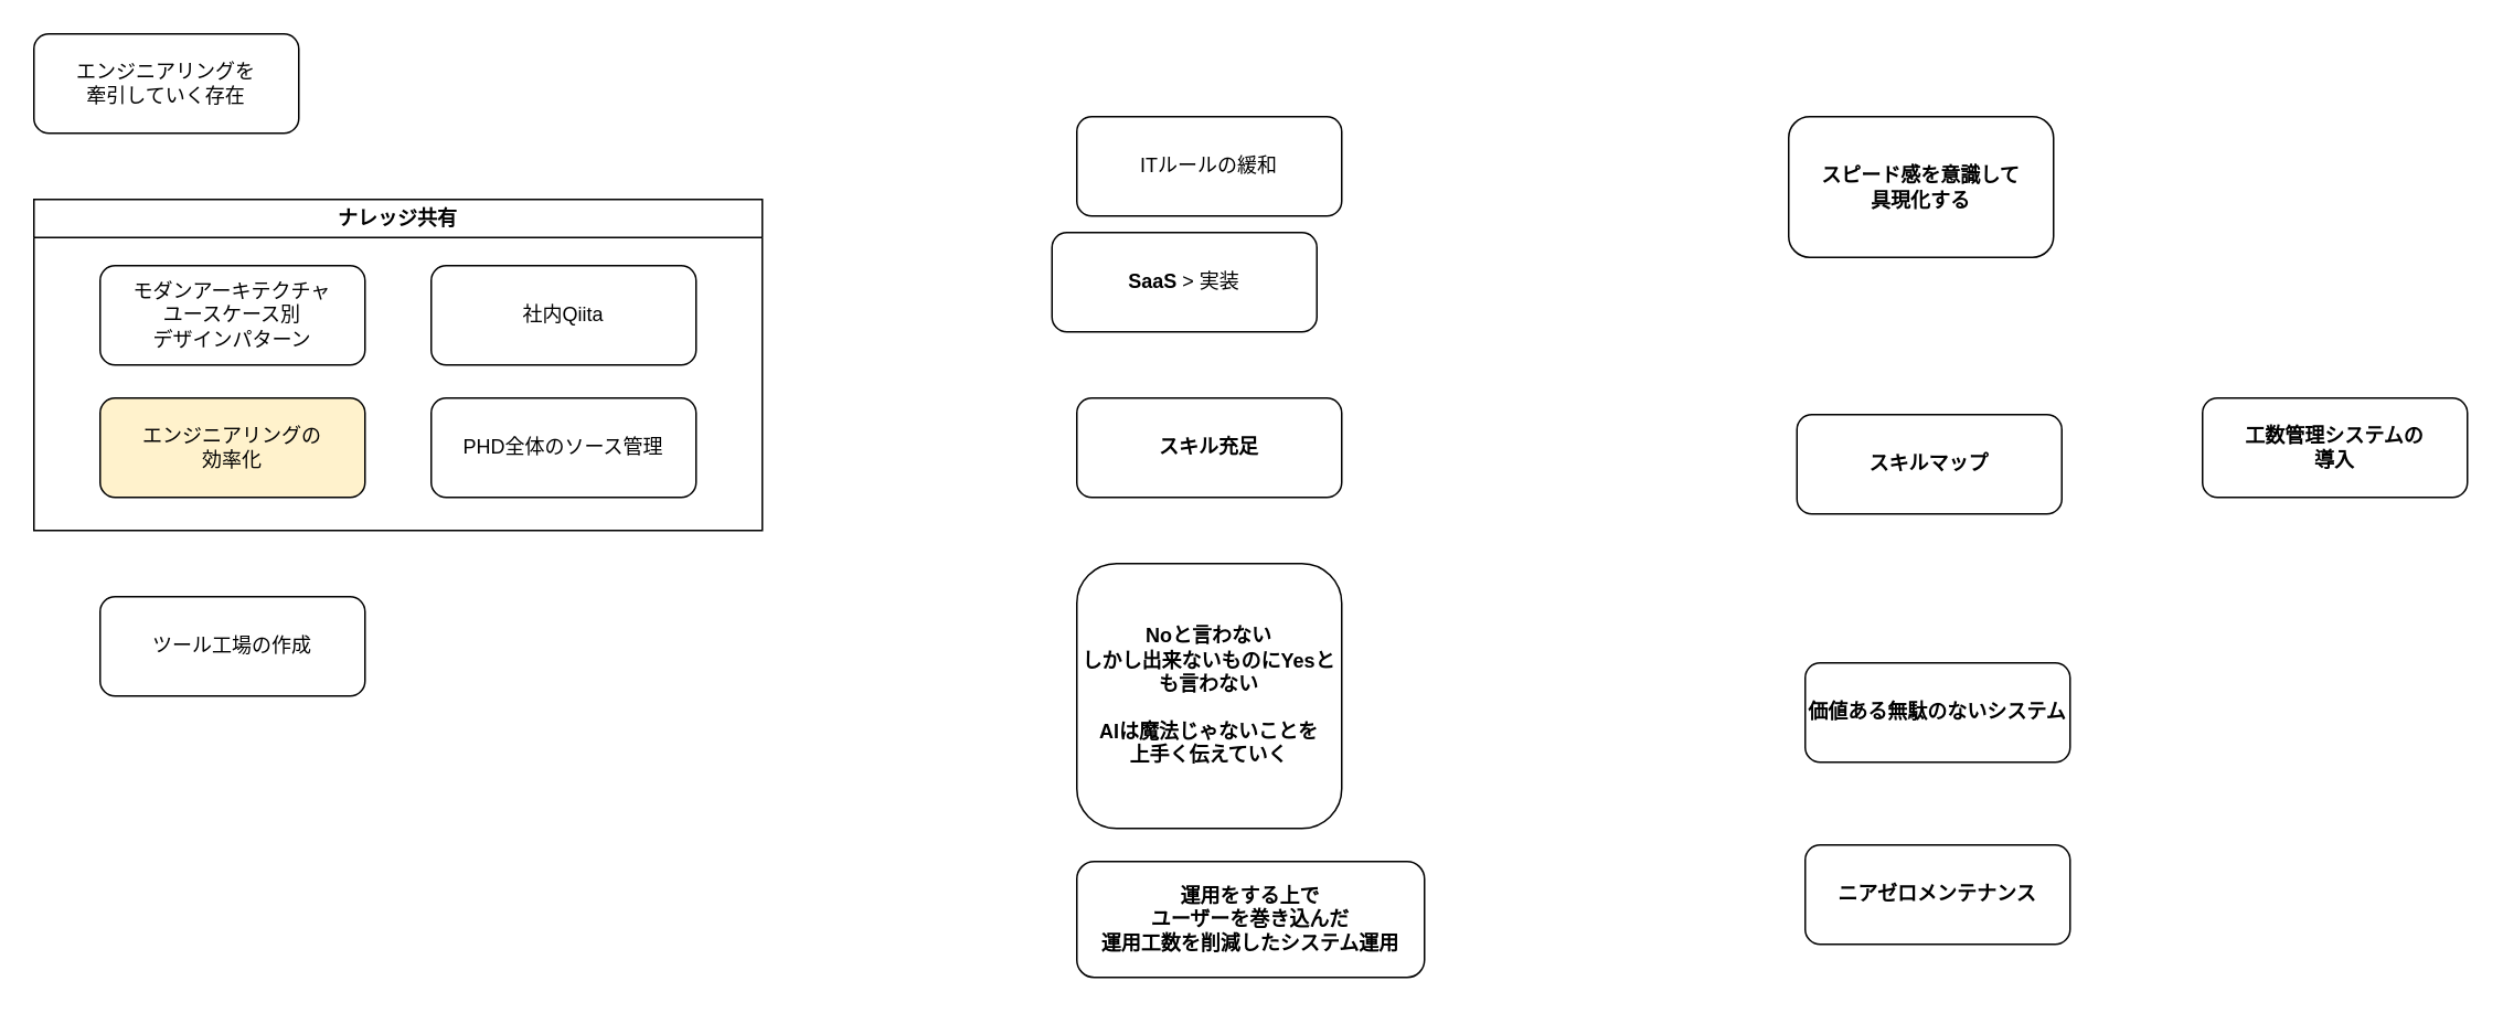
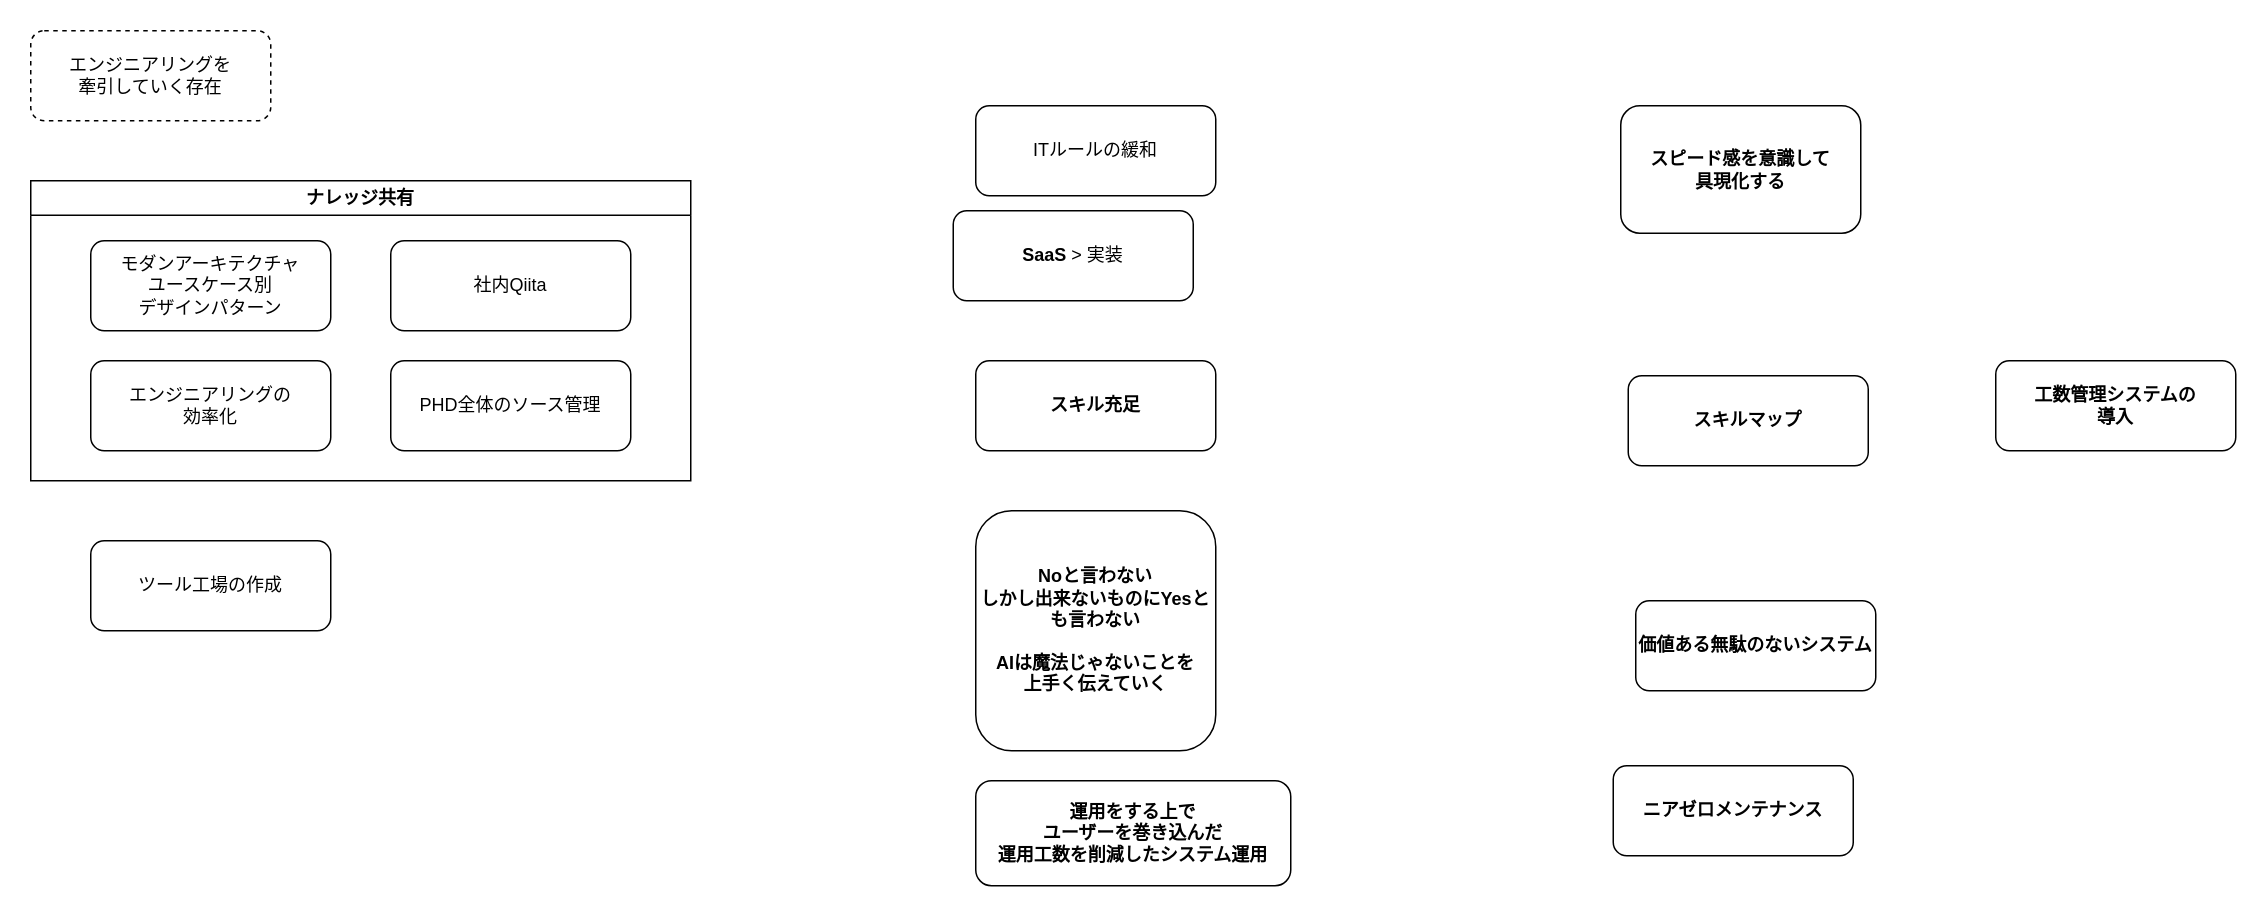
- <mxCell id="8" value="エンジニアリングを&lt;br&gt;牽引していく存在" style="rounded=1;whiteSpace=wrap;html=1;" vertex="1" parent="1"><mxGeometry x="20" y="20" width="160" height="60" as="geometry" /></mxCell>
+ <mxCell id="8" value="エンジニアリングを&lt;br&gt;牽引していく存在" style="rounded=1;whiteSpace=wrap;html=1;dashed=1;" vertex="1" parent="1"><mxGeometry x="20" y="20" width="160" height="60" as="geometry" /></mxCell>
- <mxCell id="4" value="エンジニアリングの&lt;br&gt;効率化" style="rounded=1;whiteSpace=wrap;html=1;fillColor=#fff2cc;" vertex="1" parent="1"><mxGeometry x="60" y="240" width="160" height="60" as="geometry" /></mxCell>
+ <mxCell id="4" value="エンジニアリングの&lt;br&gt;効率化" style="rounded=1;whiteSpace=wrap;html=1;" vertex="1" parent="1"><mxGeometry x="60" y="240" width="160" height="60" as="geometry" /></mxCell>
- <mxCell id="18" value="&lt;b&gt;ニアゼロメンテナンス&lt;br&gt;&lt;/b&gt;" style="rounded=1;whiteSpace=wrap;html=1;" vertex="1" parent="1"><mxGeometry x="1090" y="510" width="160" height="60" as="geometry" /></mxCell>
+ <mxCell id="18" value="&lt;b&gt;ニアゼロメンテナンス&lt;br&gt;&lt;/b&gt;" style="rounded=1;whiteSpace=wrap;html=1;" vertex="1" parent="1"><mxGeometry x="1075" y="510" width="160" height="60" as="geometry" /></mxCell>
